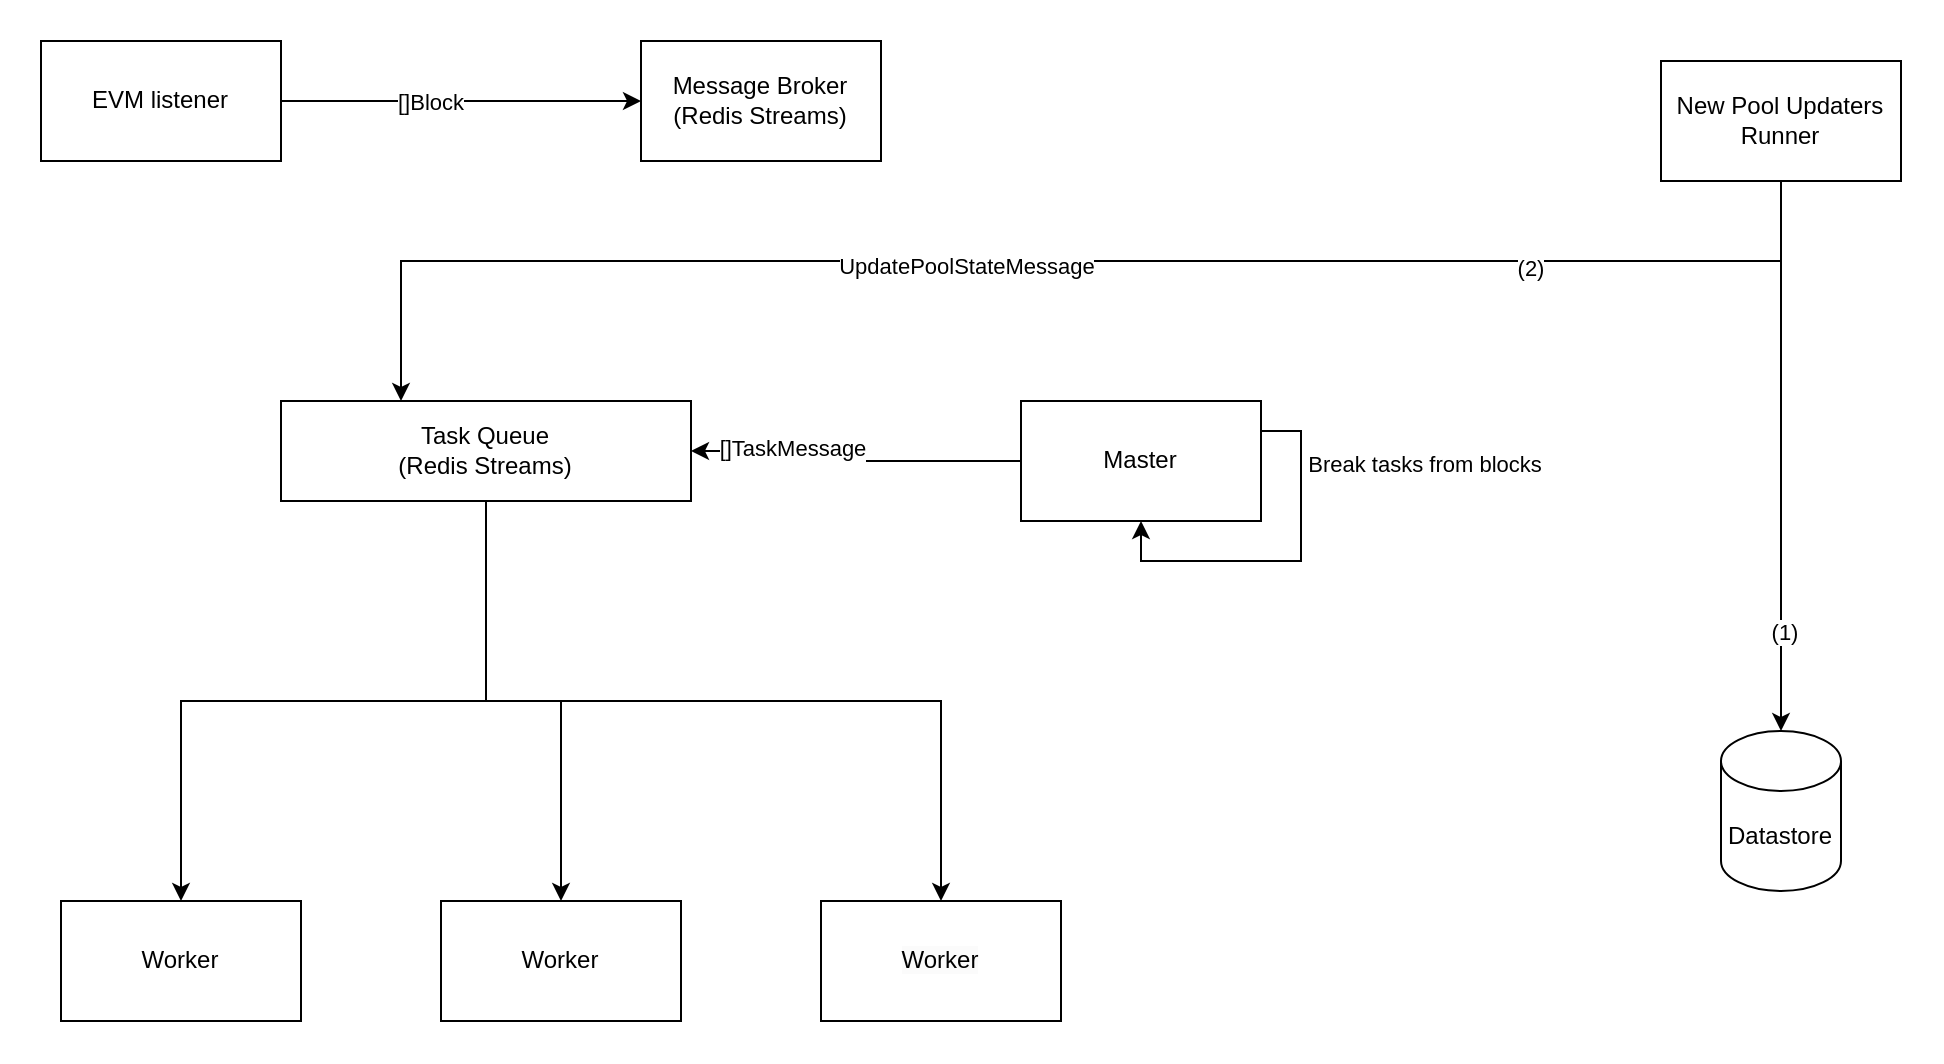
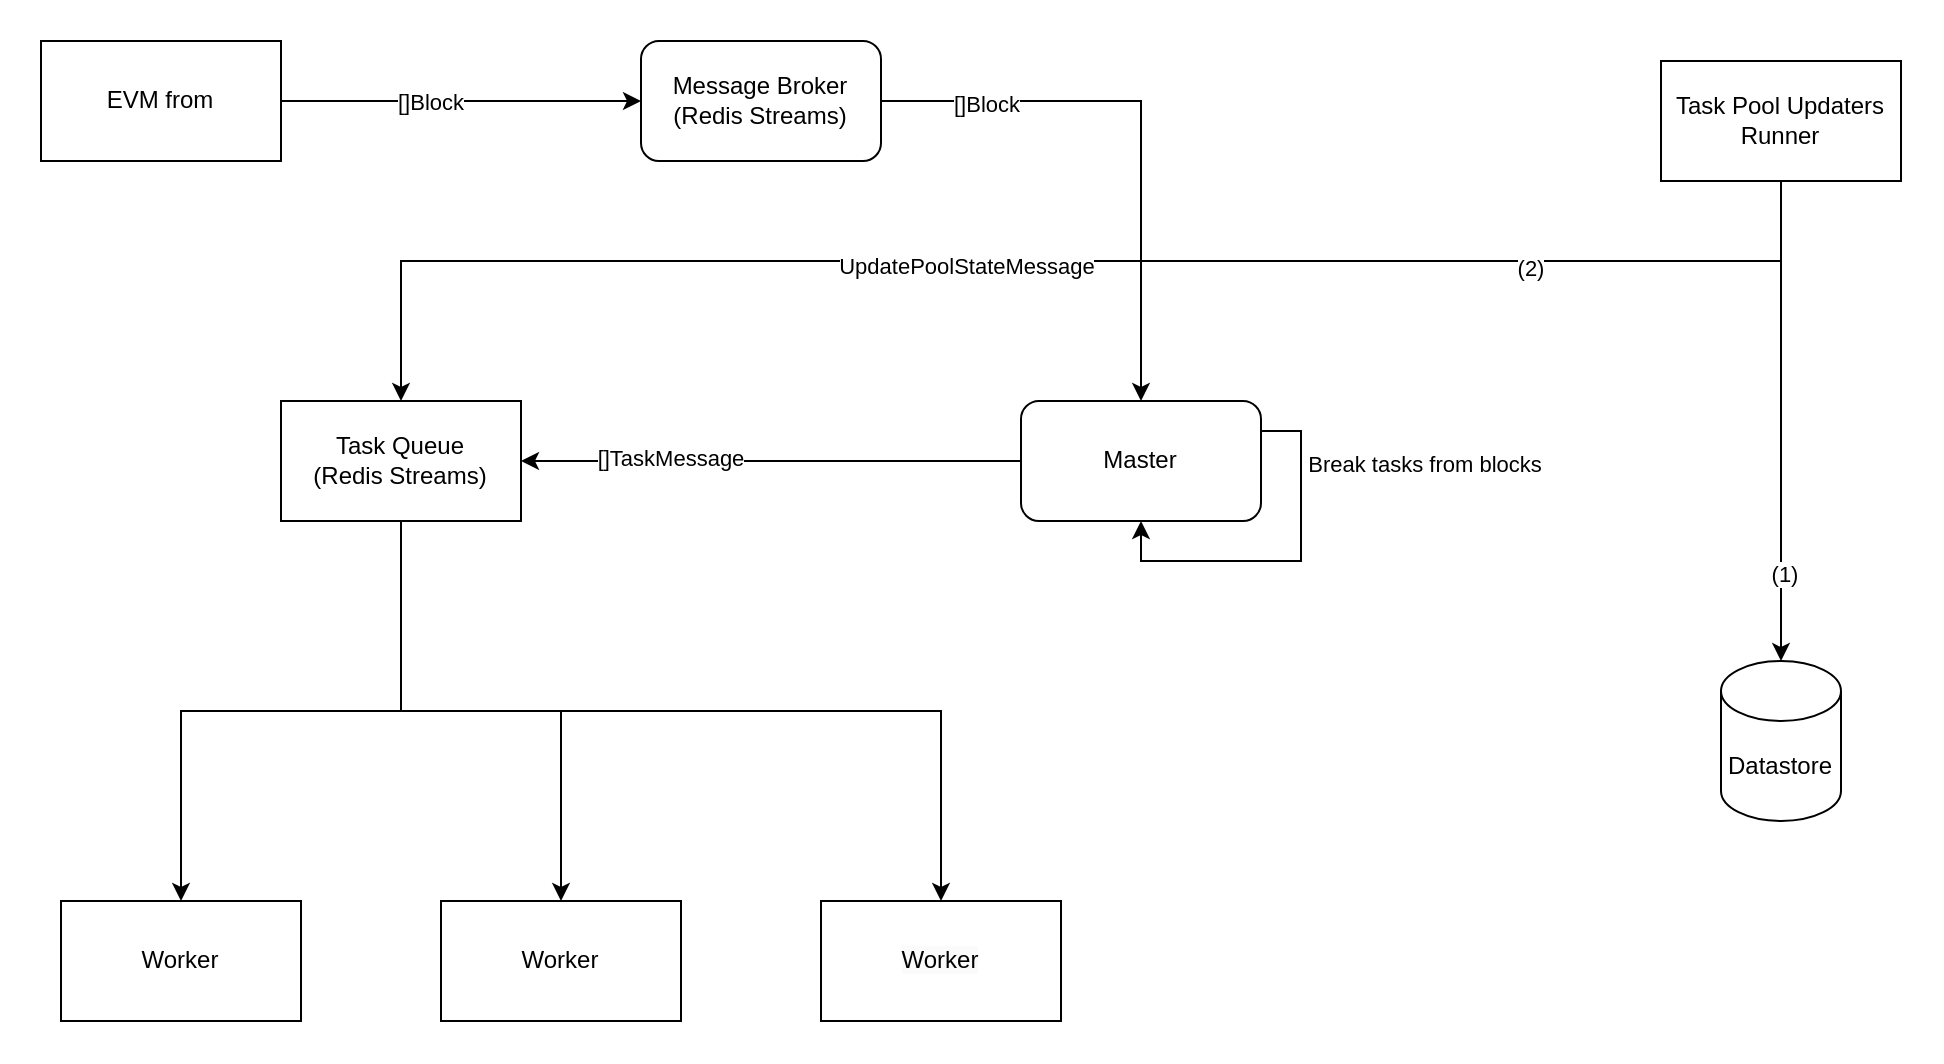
- <mxCell id="4" value="EVM listener" style="rounded=0;whiteSpace=wrap;html=1;" vertex="1" parent="1"><mxGeometry x="20" y="20" width="120" height="60" as="geometry" /></mxCell>
+ <mxCell id="4" value="EVM from" style="rounded=0;whiteSpace=wrap;html=1;" vertex="1" parent="1"><mxGeometry x="20" y="20" width="120" height="60" as="geometry" /></mxCell>
- <mxCell id="7" value="Message Broker&lt;br&gt;(Redis Streams)" style="rounded=0;whiteSpace=wrap;html=1;" vertex="1" parent="1"><mxGeometry x="320" y="20" width="120" height="60" as="geometry" /></mxCell>
+ <mxCell id="7" value="Message Broker&lt;br&gt;(Redis Streams)" style="whiteSpace=wrap;html=1;rounded=1;" vertex="1" parent="1"><mxGeometry x="320" y="20" width="120" height="60" as="geometry" /></mxCell>
+ <mxCell id="5" style="edgeStyle=orthogonalEdgeStyle;rounded=0;orthogonalLoop=1;jettySize=auto;html=1;exitX=1;exitY=0.5;exitDx=0;exitDy=0;" edge="1" parent="1" source="7" target="10"><mxGeometry relative="1" as="geometry" /></mxCell>
+ <mxCell id="6" value="[]Block" style="edgeLabel;html=1;align=center;verticalAlign=middle;resizable=0;points=[];" vertex="1" connectable="0" parent="5"><mxGeometry x="-0.629" relative="1" as="geometry"><mxPoint y="1" as="offset" /></mxGeometry></mxCell>
- <mxCell id="25" value="New Pool Updaters&lt;br&gt;Runner" style="rounded=0;whiteSpace=wrap;html=1;" vertex="1" parent="1"><mxGeometry x="830" y="30" width="120" height="60" as="geometry" /></mxCell>
+ <mxCell id="25" value="Task Pool Updaters&lt;br&gt;Runner" style="rounded=0;whiteSpace=wrap;html=1;" vertex="1" parent="1"><mxGeometry x="830" y="30" width="120" height="60" as="geometry" /></mxCell>
- <mxCell id="16" value="Task Queue&lt;br&gt;(Redis Streams)" style="rounded=0;whiteSpace=wrap;html=1;" vertex="1" parent="1"><mxGeometry x="140" y="200" width="205" height="50" as="geometry" /></mxCell>
+ <mxCell id="16" value="Task Queue&lt;br&gt;(Redis Streams)" style="rounded=0;whiteSpace=wrap;html=1;" vertex="1" parent="1"><mxGeometry x="140" y="200" width="120" height="60" as="geometry" /></mxCell>
- <mxCell id="10" value="Master" style="rounded=0;whiteSpace=wrap;html=1;" vertex="1" parent="1"><mxGeometry x="510" y="200" width="120" height="60" as="geometry" /></mxCell>
+ <mxCell id="10" value="Master" style="whiteSpace=wrap;html=1;rounded=1;" vertex="1" parent="1"><mxGeometry x="510" y="200" width="120" height="60" as="geometry" /></mxCell>
- <mxCell id="26" value="Datastore" style="shape=cylinder3;whiteSpace=wrap;html=1;boundedLbl=1;backgroundOutline=1;size=15;" vertex="1" parent="1"><mxGeometry x="860" y="365" width="60" height="80" as="geometry" /></mxCell>
+ <mxCell id="26" value="Datastore" style="shape=cylinder3;whiteSpace=wrap;html=1;boundedLbl=1;backgroundOutline=1;size=15;" vertex="1" parent="1"><mxGeometry x="860" y="330" width="60" height="80" as="geometry" /></mxCell>
